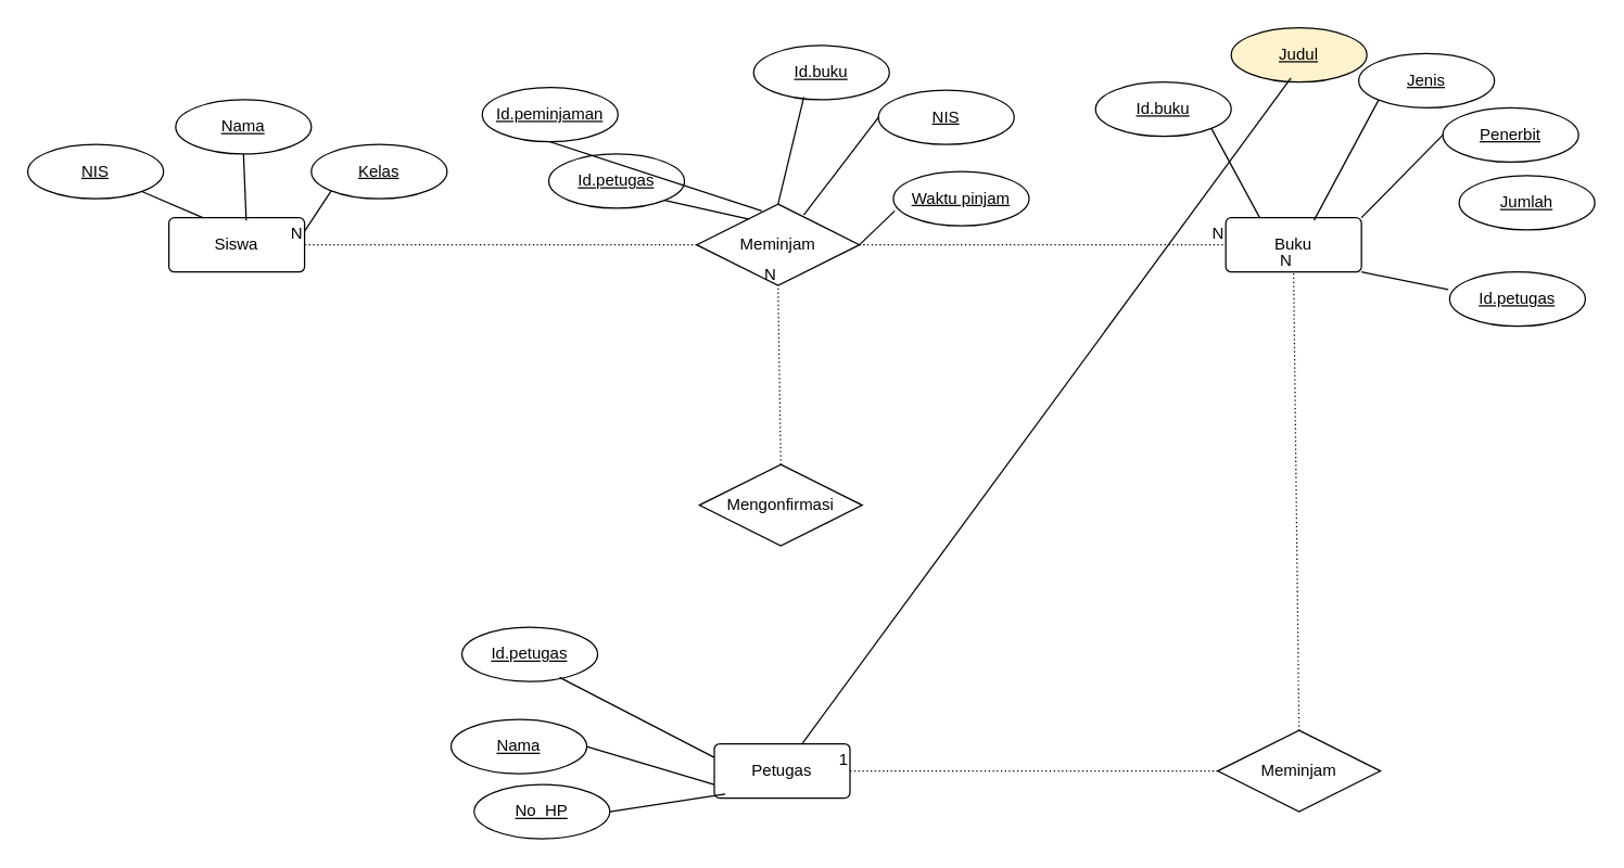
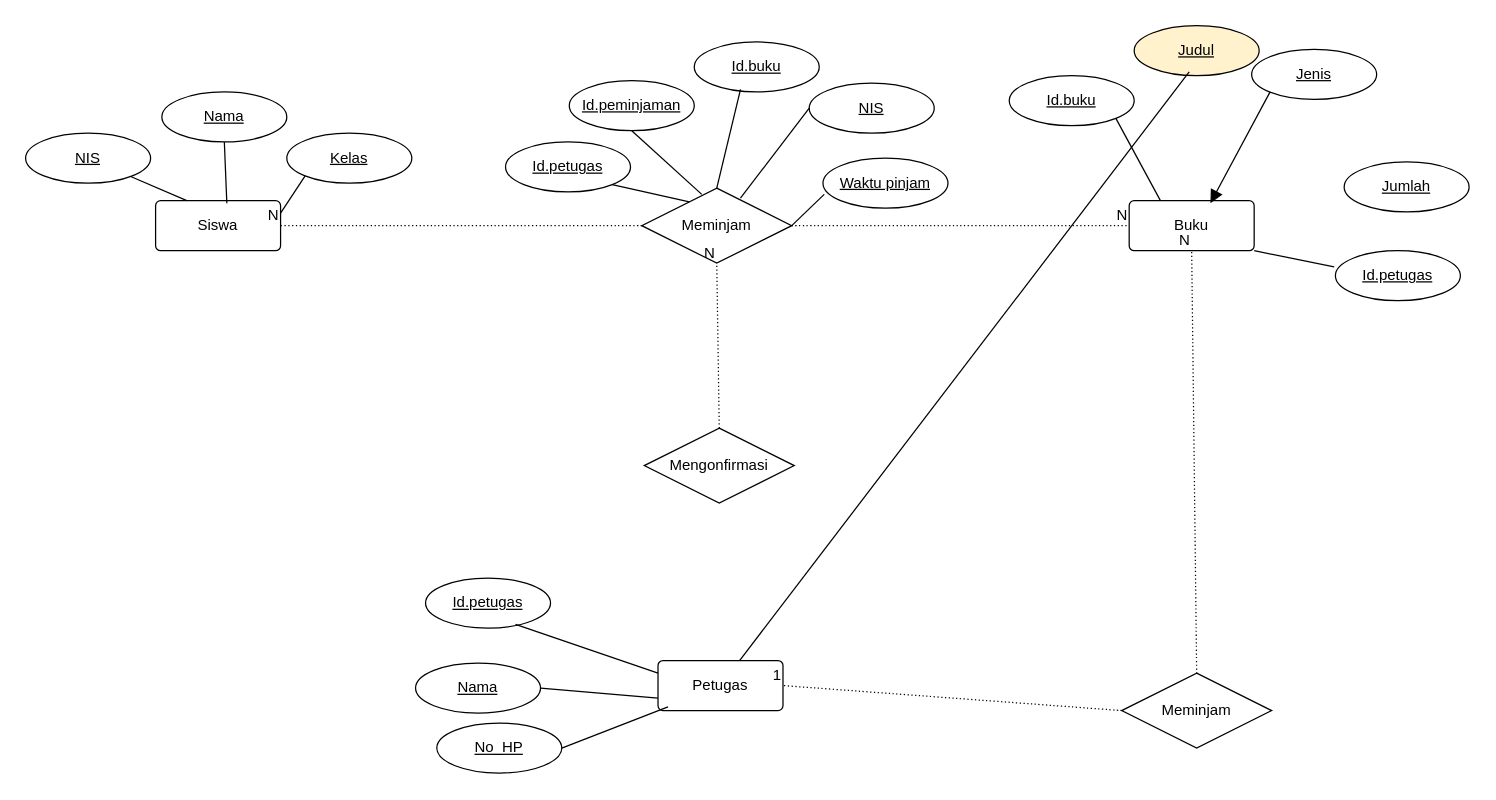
- <mxCell id="13" value="Id.peminjaman" style="ellipse;whiteSpace=wrap;html=1;align=center;fontStyle=4;" vertex="1" parent="1"><mxGeometry x="355" y="64" width="100" height="40" as="geometry" /></mxCell>
+ <mxCell id="13" value="Id.peminjaman" style="ellipse;whiteSpace=wrap;html=1;align=center;fontStyle=4;" vertex="1" parent="1"><mxGeometry x="455" y="64" width="100" height="40" as="geometry" /></mxCell>
- <mxCell id="18" value="Penerbit" style="ellipse;whiteSpace=wrap;html=1;align=center;fontStyle=4;" vertex="1" parent="1"><mxGeometry x="1063" y="79" width="100" height="40" as="geometry" /></mxCell>
- <mxCell id="37" value="" style="endArrow=none;html=1;rounded=0;fontSize=12;startSize=8;endSize=8;curved=1;exitX=0;exitY=0.5;exitDx=0;exitDy=0;entryX=1;entryY=0;entryDx=0;entryDy=0;" edge="1" parent="1" source="18" target="4"><mxGeometry relative="1" as="geometry"><mxPoint x="1026" y="83" as="sourcePoint" /><mxPoint x="978" y="172" as="targetPoint" /></mxGeometry></mxCell>
- <mxCell id="36" value="" style="endArrow=none;html=1;rounded=0;fontSize=12;startSize=8;endSize=8;curved=1;exitX=0;exitY=1;exitDx=0;exitDy=0;entryX=0.65;entryY=0.05;entryDx=0;entryDy=0;entryPerimeter=0;" edge="1" parent="1" source="17" target="4"><mxGeometry relative="1" as="geometry"><mxPoint x="961" y="67" as="sourcePoint" /><mxPoint x="952" y="174" as="targetPoint" /></mxGeometry></mxCell>
+ <mxCell id="36" value="" style="endArrow=block;html=1;rounded=0;fontSize=12;startSize=8;endSize=8;curved=1;exitX=0;exitY=1;exitDx=0;exitDy=0;entryX=0.65;entryY=0.05;entryDx=0;entryDy=0;entryPerimeter=0;" edge="1" parent="1" source="17" target="4"><mxGeometry relative="1" as="geometry"><mxPoint x="961" y="67" as="sourcePoint" /><mxPoint x="952" y="174" as="targetPoint" /></mxGeometry></mxCell>
- <mxCell id="5" value="Petugas" style="rounded=1;arcSize=10;whiteSpace=wrap;html=1;align=center;" vertex="1" parent="1"><mxGeometry x="526" y="548" width="100" height="40" as="geometry" /></mxCell>
+ <mxCell id="5" value="Petugas" style="rounded=1;arcSize=10;whiteSpace=wrap;html=1;align=center;" vertex="1" parent="1"><mxGeometry x="526" y="528" width="100" height="40" as="geometry" /></mxCell>
